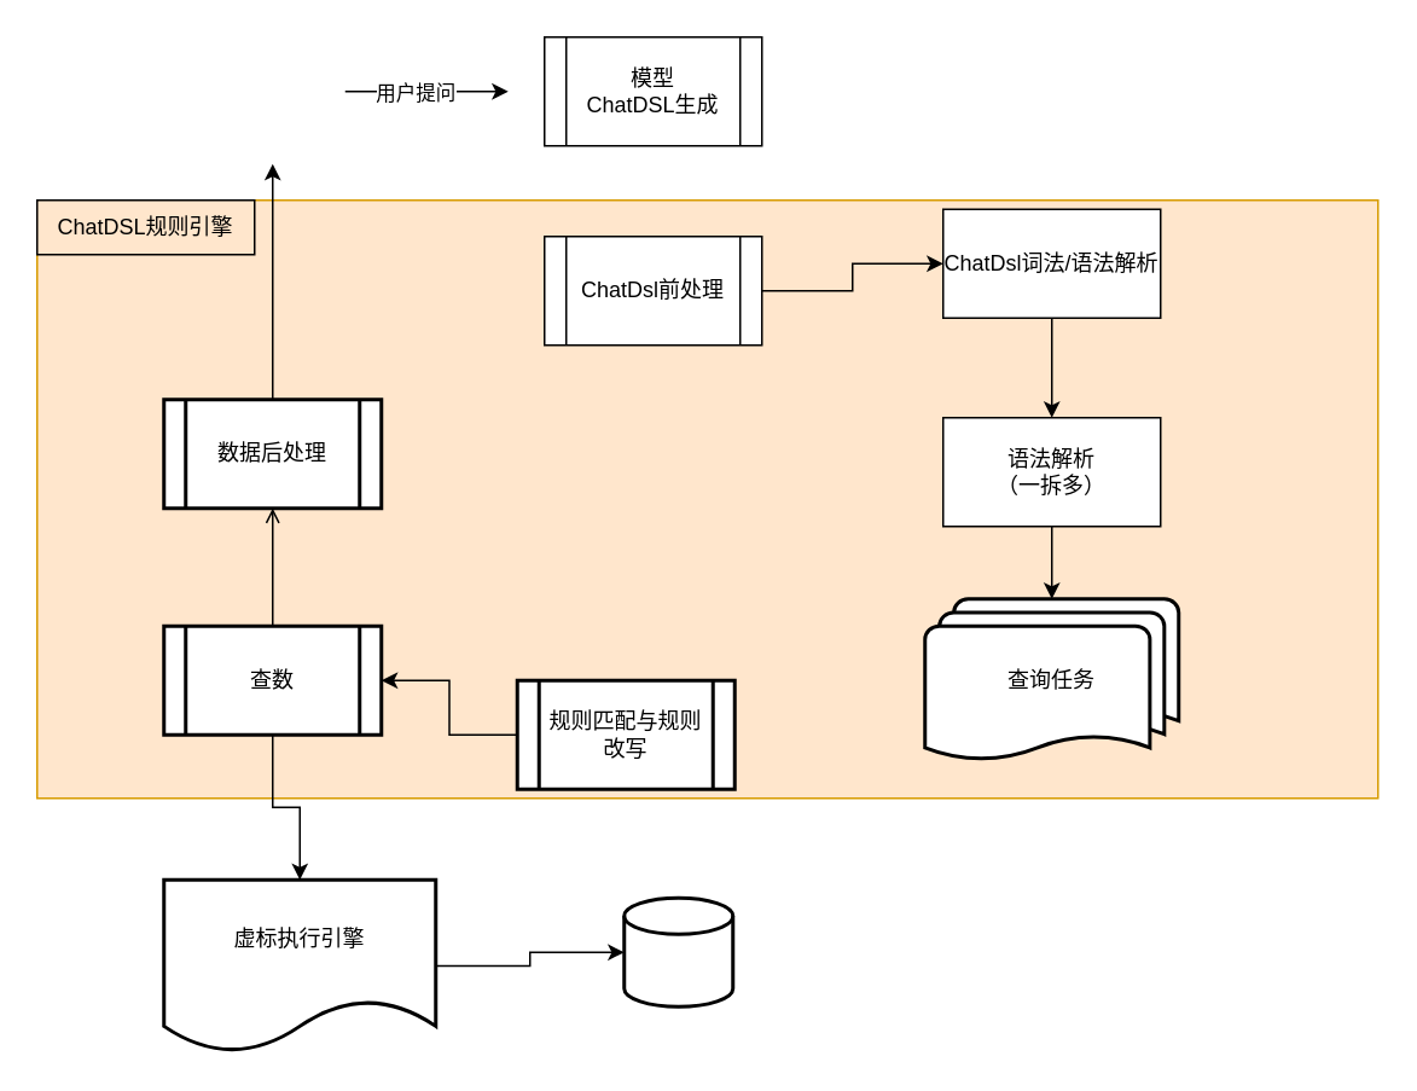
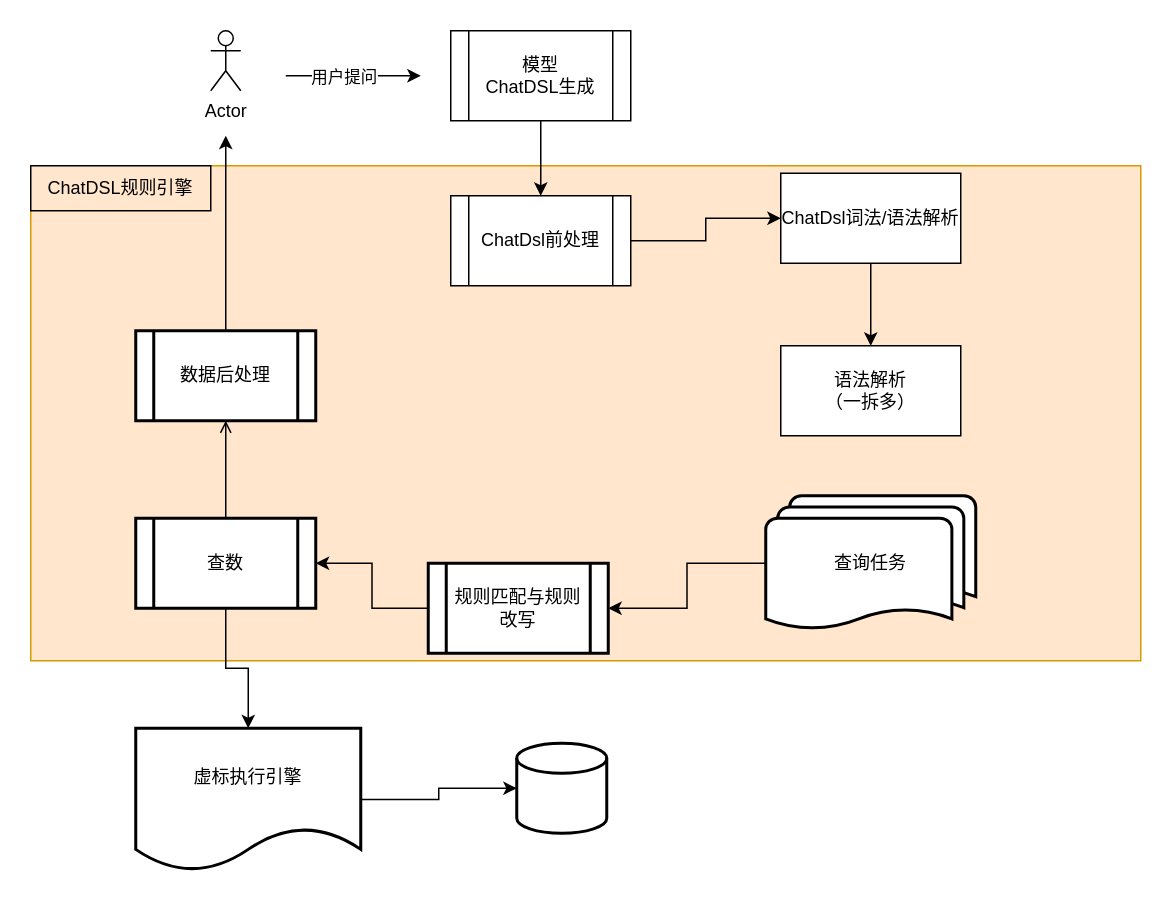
+ <mxCell id="3" value="Actor" style="shape=umlActor;verticalLabelPosition=bottom;verticalAlign=top;html=1;outlineConnect=0;" vertex="1" parent="1"><mxGeometry x="140" y="20" width="20" height="40" as="geometry" /></mxCell>
+ <mxCell id="6" value="" style="edgeStyle=orthogonalEdgeStyle;rounded=0;orthogonalLoop=1;jettySize=auto;html=1;" edge="1" parent="1" source="7" target="9"><mxGeometry relative="1" as="geometry" /></mxCell>
- <mxCell id="12" value="" style="edgeStyle=orthogonalEdgeStyle;rounded=0;orthogonalLoop=1;jettySize=auto;html=1;" edge="1" parent="1" source="13" target="15"><mxGeometry relative="1" as="geometry" /></mxCell>
+ <mxCell id="14" value="" style="edgeStyle=orthogonalEdgeStyle;rounded=0;orthogonalLoop=1;jettySize=auto;html=1;" edge="1" parent="1" source="15" target="17"><mxGeometry relative="1" as="geometry" /></mxCell>
